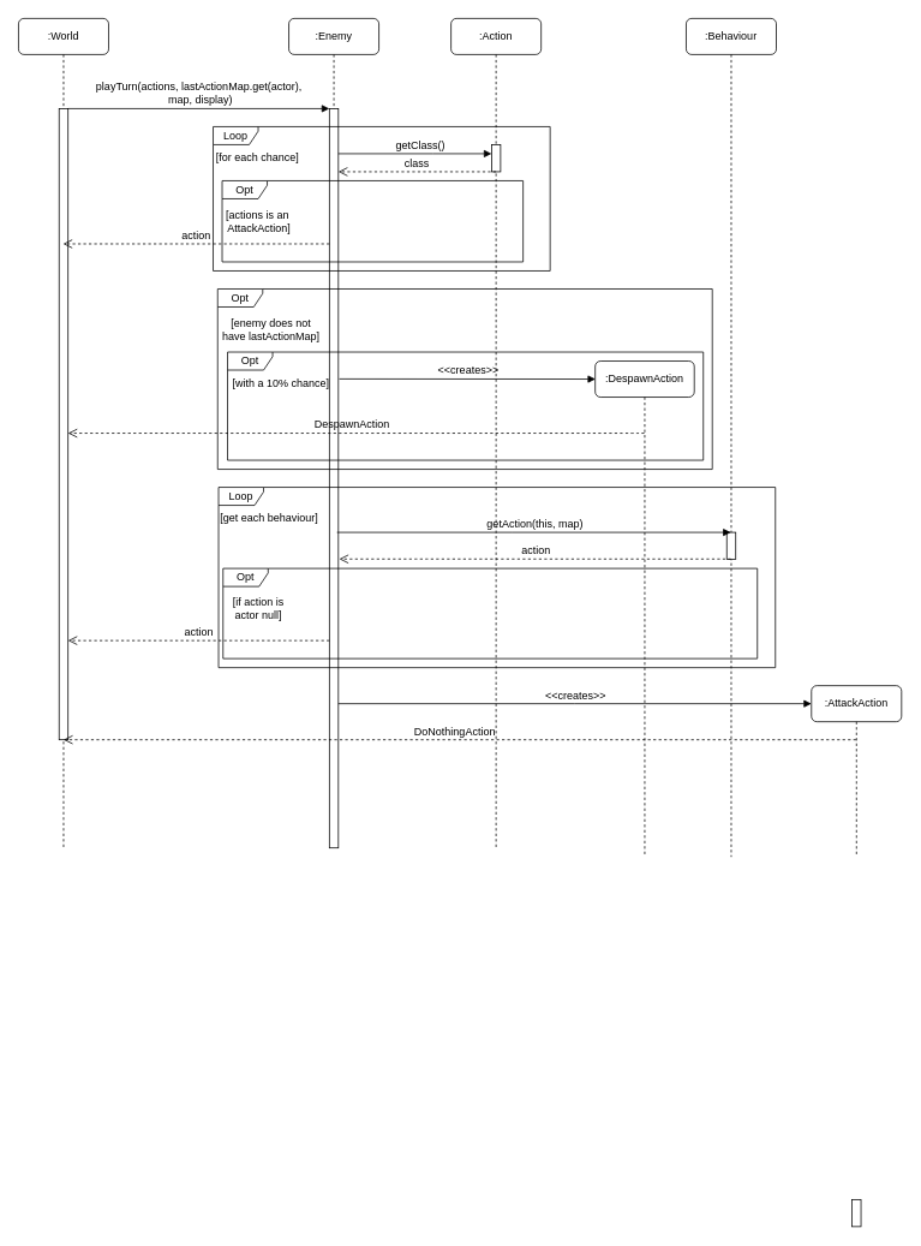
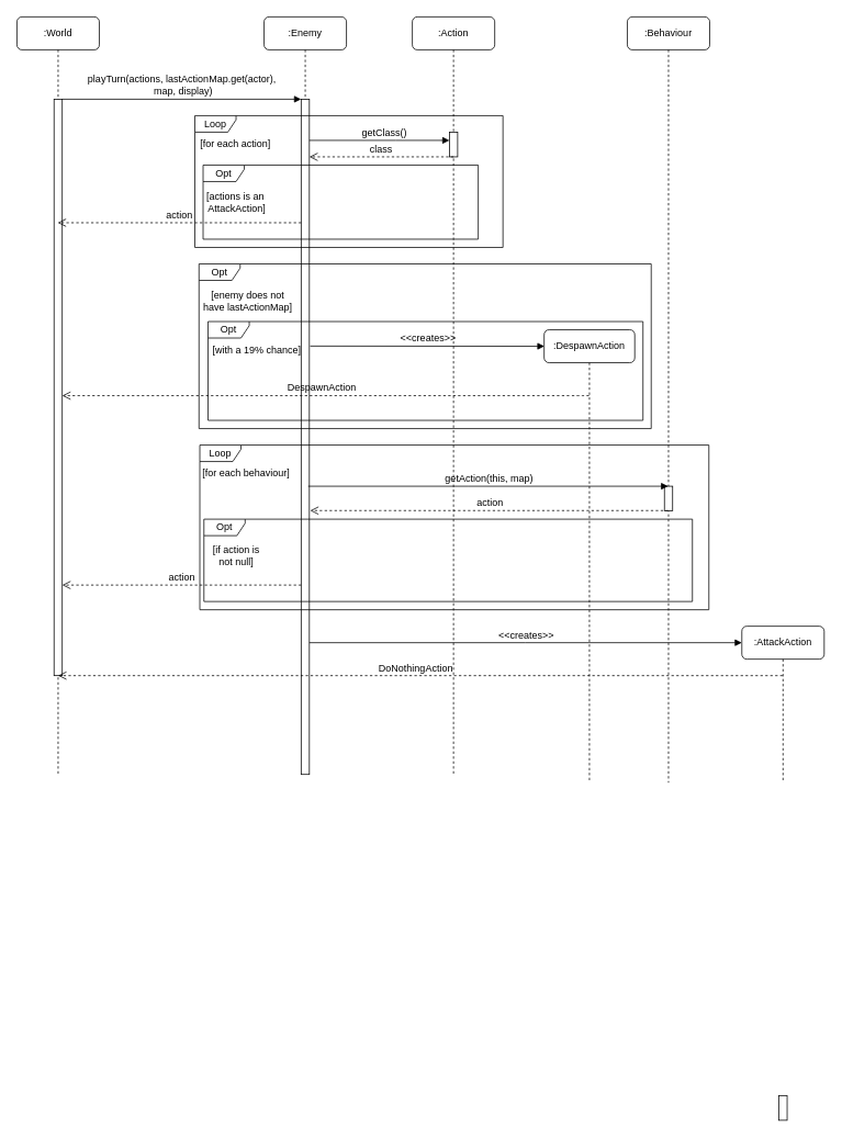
- <mxCell id="10" value="[for each chance]" style="text;html=1;align=center;verticalAlign=middle;resizable=0;points=[];autosize=1;strokeColor=none;fillColor=none;fontFamily=Helvetica;" vertex="1" parent="1"><mxGeometry x="230" y="160" width="110" height="30" as="geometry" /></mxCell>
+ <mxCell id="10" value="[for each action]" style="text;html=1;align=center;verticalAlign=middle;resizable=0;points=[];autosize=1;strokeColor=none;fillColor=none;fontFamily=Helvetica;" vertex="1" parent="1"><mxGeometry x="230" y="160" width="110" height="30" as="geometry" /></mxCell>
- <mxCell id="19" value="[with a 10% chance]" style="text;html=1;align=center;verticalAlign=middle;resizable=0;points=[];autosize=1;strokeColor=none;fillColor=none;fontFamily=Helvetica;" vertex="1" parent="1"><mxGeometry x="246" y="410" width="130" height="30" as="geometry" /></mxCell>
+ <mxCell id="19" value="[with a 19% chance]" style="text;html=1;align=center;verticalAlign=middle;resizable=0;points=[];autosize=1;strokeColor=none;fillColor=none;fontFamily=Helvetica;" vertex="1" parent="1"><mxGeometry x="246" y="410" width="130" height="30" as="geometry" /></mxCell>
- <mxCell id="24" value="[get each behaviour]" style="text;html=1;align=center;verticalAlign=middle;resizable=0;points=[];autosize=1;strokeColor=none;fillColor=none;fontFamily=Helvetica;" vertex="1" parent="1"><mxGeometry x="233" y="560" width="130" height="30" as="geometry" /></mxCell>
+ <mxCell id="24" value="[for each behaviour]" style="text;html=1;align=center;verticalAlign=middle;resizable=0;points=[];autosize=1;strokeColor=none;fillColor=none;fontFamily=Helvetica;" vertex="1" parent="1"><mxGeometry x="233" y="560" width="130" height="30" as="geometry" /></mxCell>
- <mxCell id="30" value="&lt;div&gt;[if action is &lt;br&gt;&lt;/div&gt;&lt;div&gt;actor null]&lt;/div&gt;" style="text;html=1;align=center;verticalAlign=middle;resizable=0;points=[];autosize=1;strokeColor=none;fillColor=none;fontFamily=Helvetica;" vertex="1" parent="1"><mxGeometry x="246" y="655" width="80" height="40" as="geometry" /></mxCell>
+ <mxCell id="30" value="&lt;div&gt;[if action is &lt;br&gt;&lt;/div&gt;&lt;div&gt;not null]&lt;/div&gt;" style="text;html=1;align=center;verticalAlign=middle;resizable=0;points=[];autosize=1;strokeColor=none;fillColor=none;fontFamily=Helvetica;" vertex="1" parent="1"><mxGeometry x="246" y="655" width="80" height="40" as="geometry" /></mxCell>
